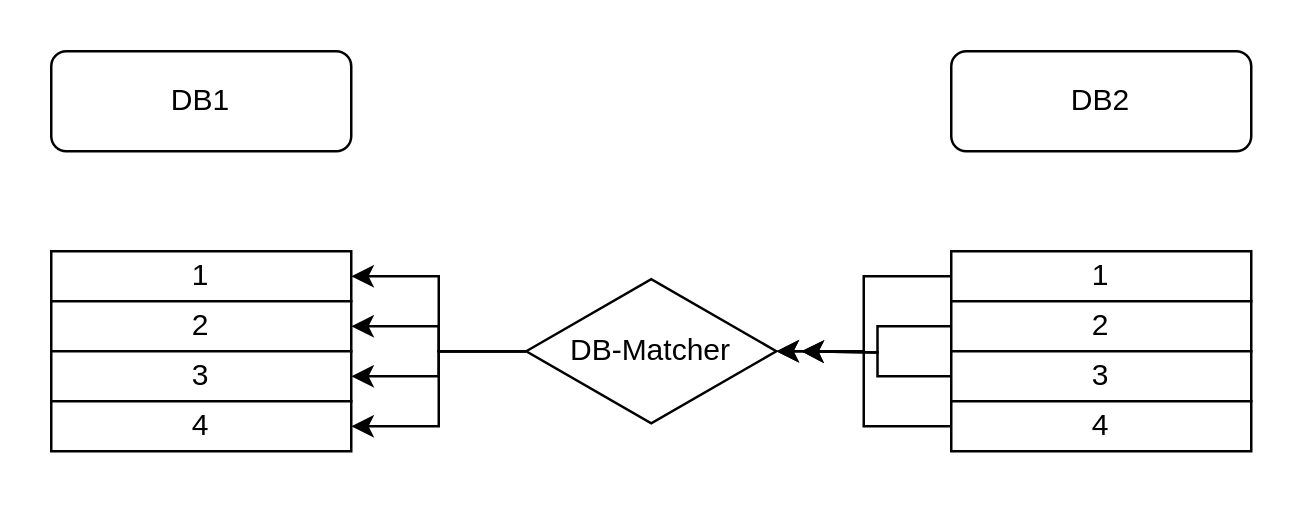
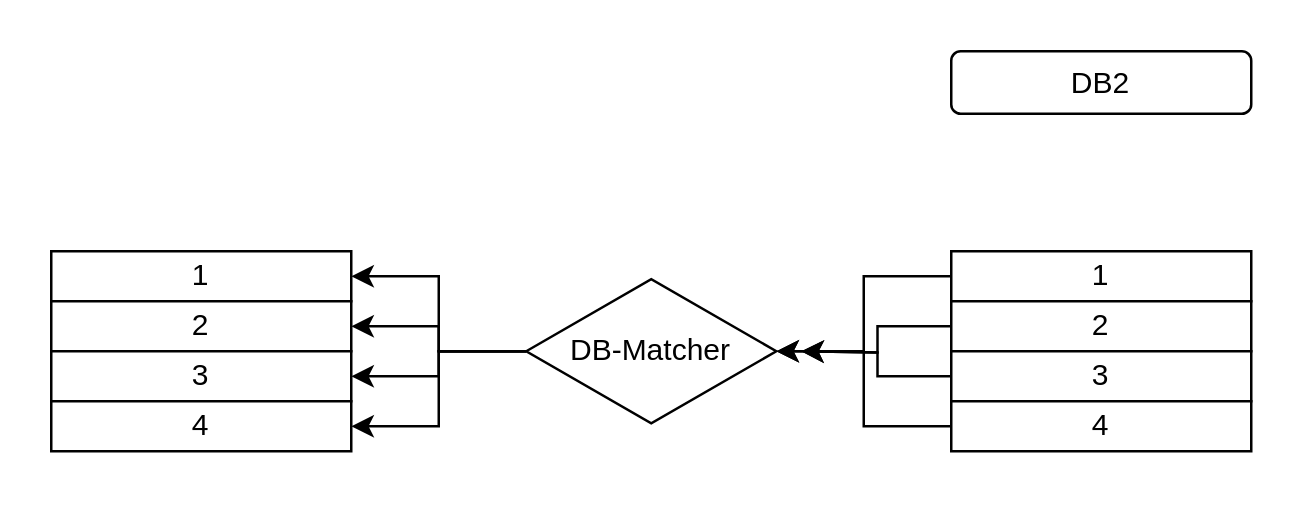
- <mxCell id="2" value="DB1" style="rounded=1;whiteSpace=wrap;html=1;" vertex="1" parent="1"><mxGeometry x="20" y="20" width="120" height="40" as="geometry" /></mxCell>
- <mxCell id="3" value="DB2" style="rounded=1;whiteSpace=wrap;html=1;" vertex="1" parent="1"><mxGeometry x="380" y="20" width="120" height="40" as="geometry" /></mxCell>
+ <mxCell id="3" value="DB2" style="rounded=1;whiteSpace=wrap;html=1;" vertex="1" parent="1"><mxGeometry x="380" y="20" width="120" height="25" as="geometry" /></mxCell>
